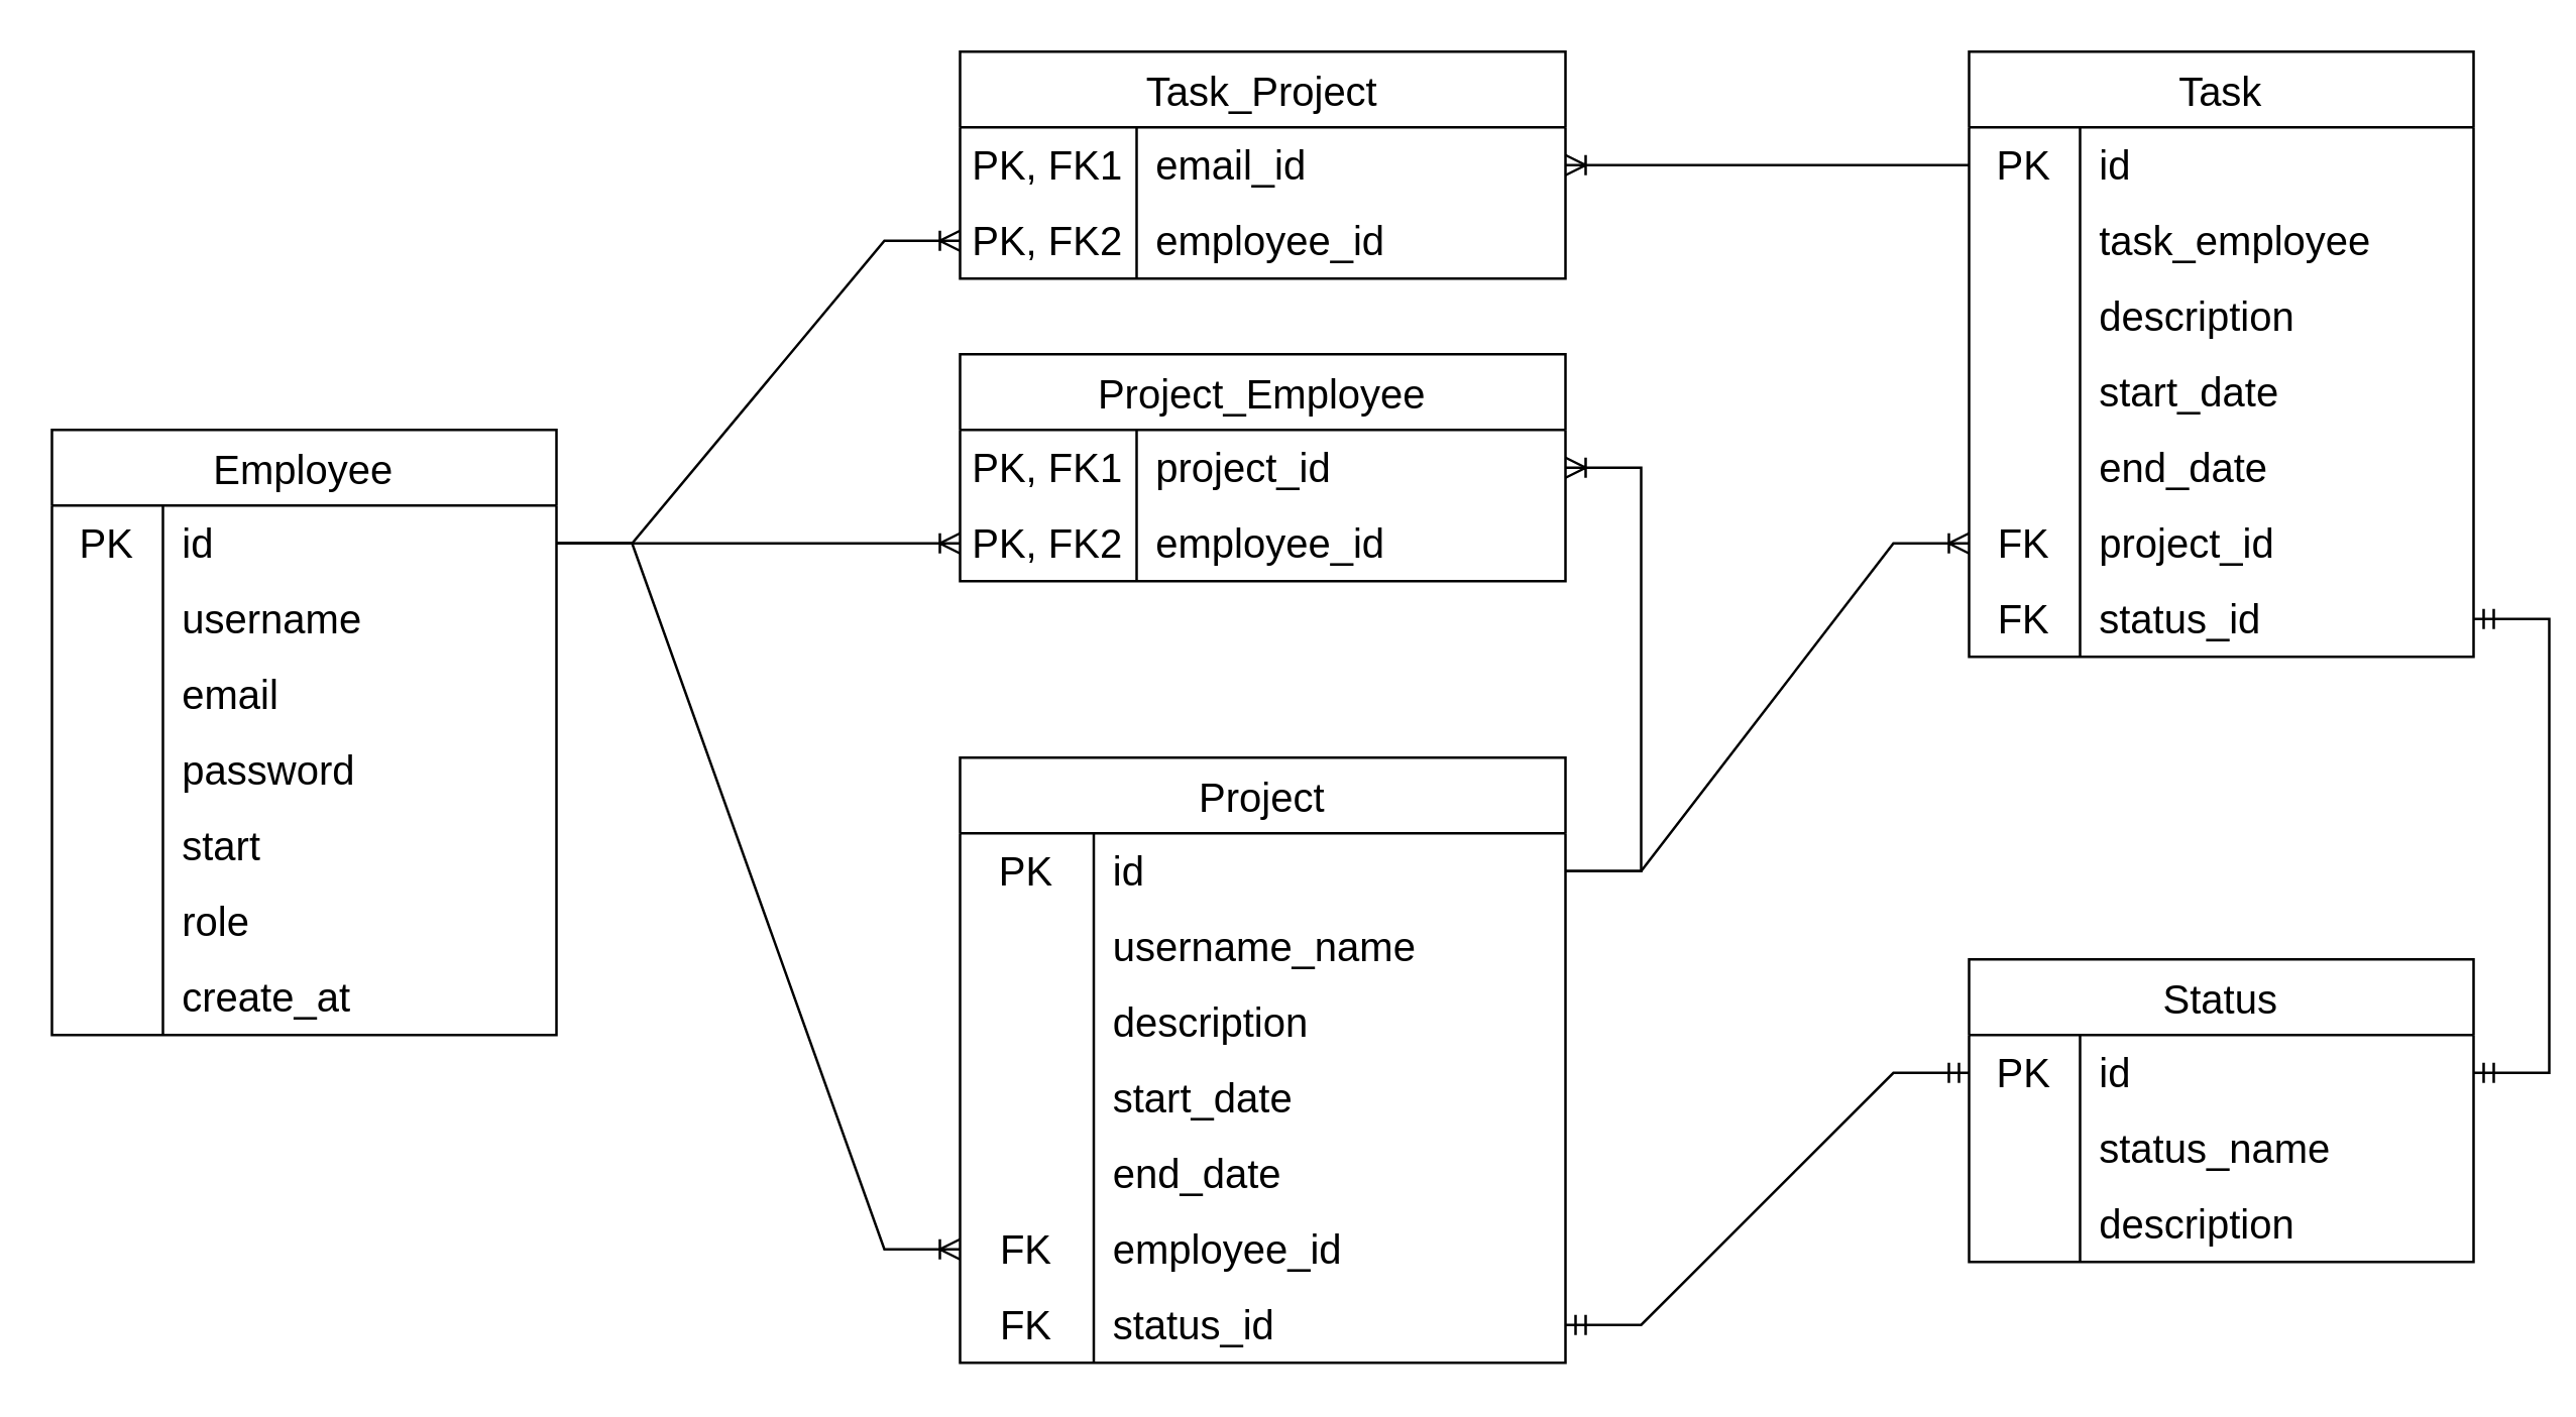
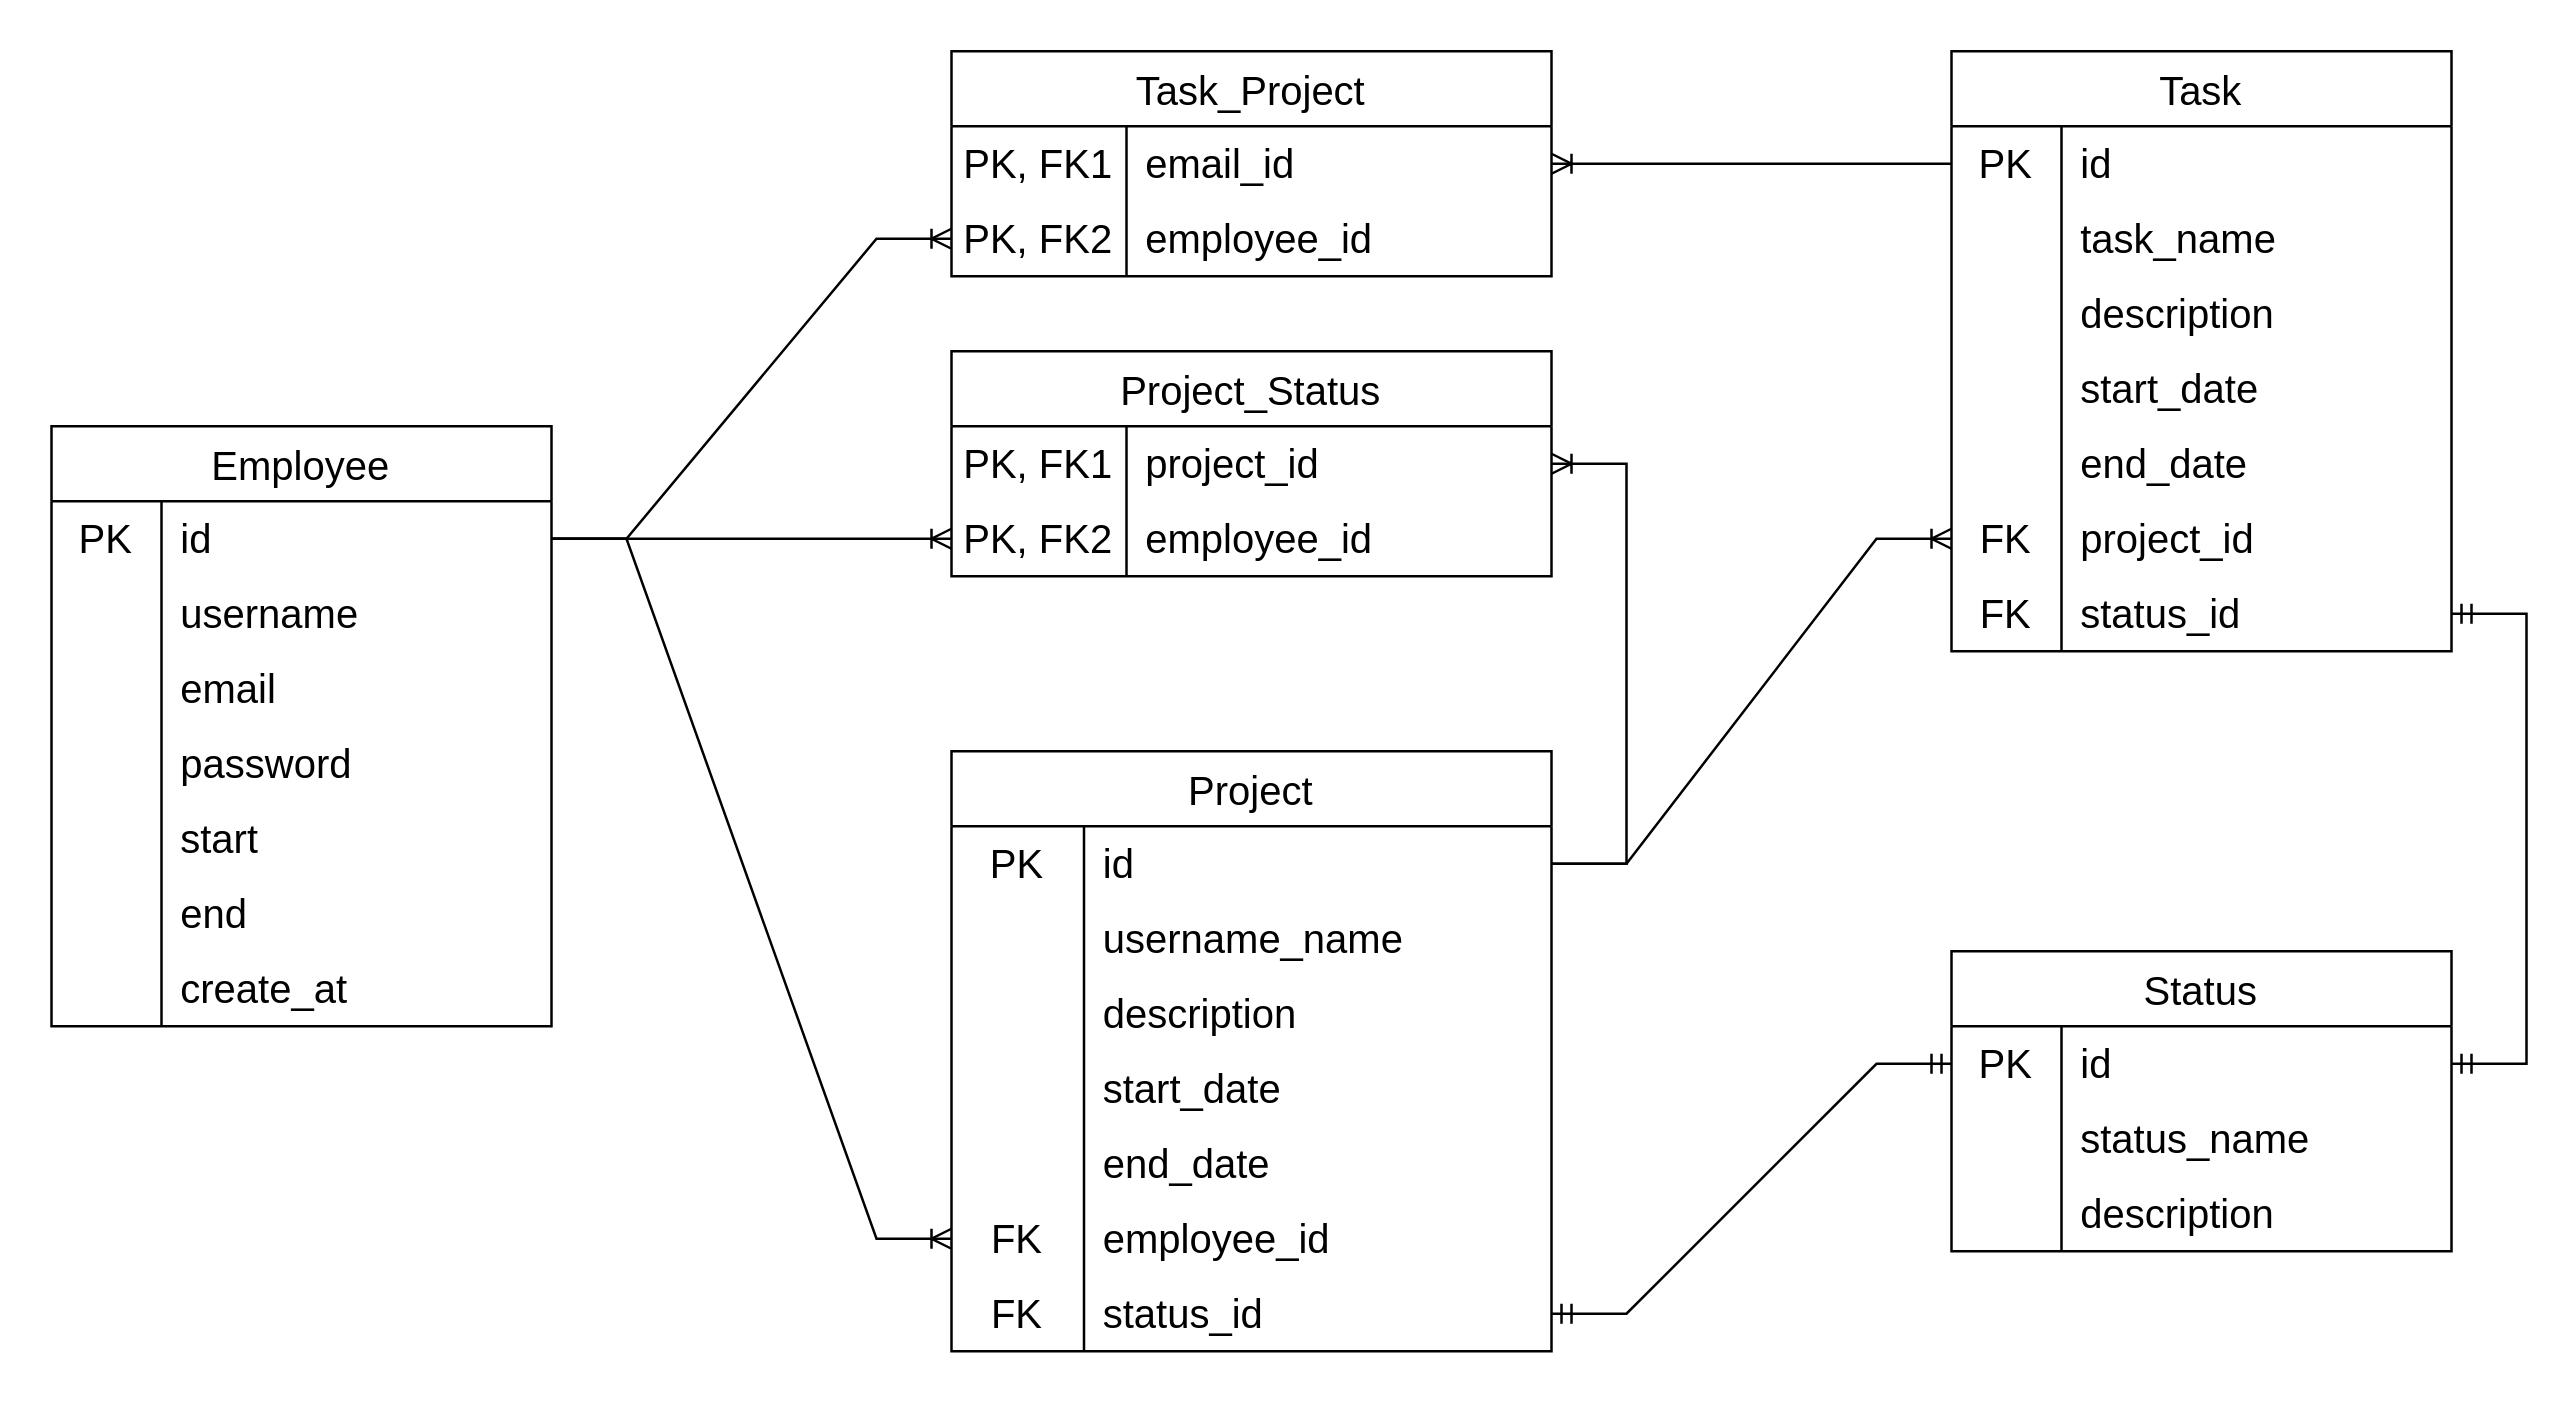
- <mxCell id="52" value="task_employee" style="shape=partialRectangle;html=1;whiteSpace=wrap;connectable=0;fillColor=none;top=0;left=0;bottom=0;right=0;align=left;spacingLeft=6;overflow=hidden;strokeColor=inherit;fontSize=16;" vertex="1" parent="50"><mxGeometry x="44" width="156" height="30" as="geometry"><mxRectangle width="156" height="30" as="alternateBounds" /></mxGeometry></mxCell>
+ <mxCell id="52" value="task_name" style="shape=partialRectangle;html=1;whiteSpace=wrap;connectable=0;fillColor=none;top=0;left=0;bottom=0;right=0;align=left;spacingLeft=6;overflow=hidden;strokeColor=inherit;fontSize=16;" vertex="1" parent="50"><mxGeometry x="44" width="156" height="30" as="geometry"><mxRectangle width="156" height="30" as="alternateBounds" /></mxGeometry></mxCell>
- <mxCell id="78" value="Project_Employee" style="shape=table;startSize=30;container=1;collapsible=0;childLayout=tableLayout;fixedRows=1;rowLines=0;fontStyle=0;strokeColor=default;fontSize=16;" vertex="1" parent="1"><mxGeometry x="380" y="140" width="240" height="90" as="geometry" /></mxCell>
+ <mxCell id="78" value="Project_Status" style="shape=table;startSize=30;container=1;collapsible=0;childLayout=tableLayout;fixedRows=1;rowLines=0;fontStyle=0;strokeColor=default;fontSize=16;" vertex="1" parent="1"><mxGeometry x="380" y="140" width="240" height="90" as="geometry" /></mxCell>
- <mxCell id="20" value="role" style="shape=partialRectangle;html=1;whiteSpace=wrap;connectable=0;fillColor=none;top=0;left=0;bottom=0;right=0;align=left;spacingLeft=6;overflow=hidden;strokeColor=inherit;fontSize=16;" vertex="1" parent="18"><mxGeometry x="44" width="156" height="30" as="geometry"><mxRectangle width="156" height="30" as="alternateBounds" /></mxGeometry></mxCell>
+ <mxCell id="20" value="end" style="shape=partialRectangle;html=1;whiteSpace=wrap;connectable=0;fillColor=none;top=0;left=0;bottom=0;right=0;align=left;spacingLeft=6;overflow=hidden;strokeColor=inherit;fontSize=16;" vertex="1" parent="18"><mxGeometry x="44" width="156" height="30" as="geometry"><mxRectangle width="156" height="30" as="alternateBounds" /></mxGeometry></mxCell>
